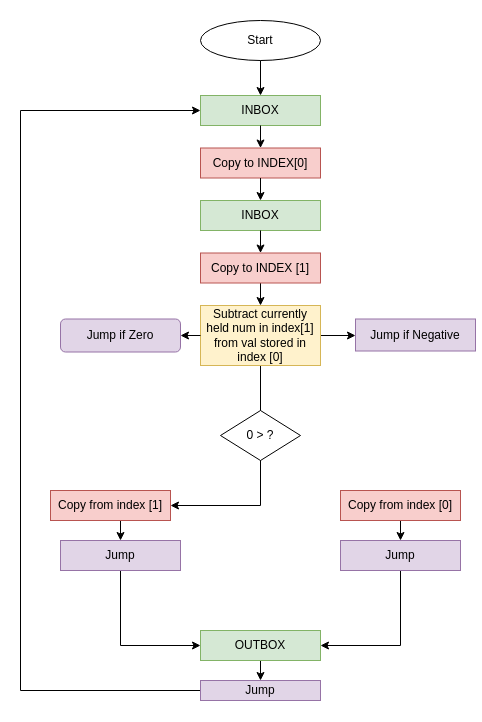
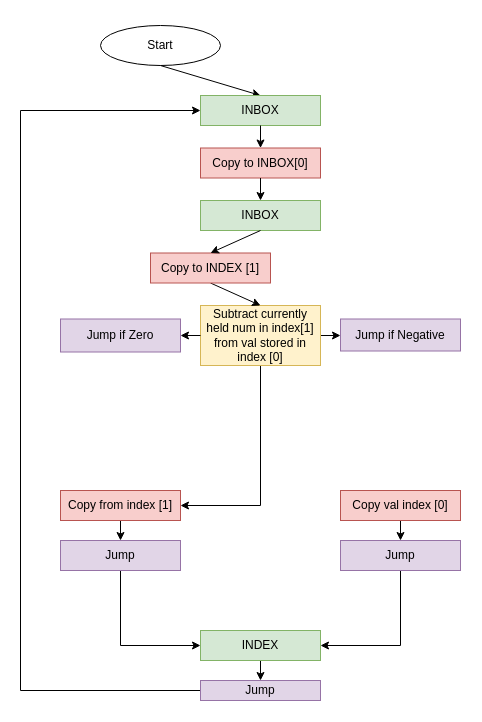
- <mxCell id="2" value="Start" style="ellipse;whiteSpace=wrap;html=1;" vertex="1" parent="1"><mxGeometry x="200" y="20" width="120" height="40" as="geometry" /></mxCell>
+ <mxCell id="2" value="Start" style="ellipse;whiteSpace=wrap;html=1;" vertex="1" parent="1"><mxGeometry x="100" y="25" width="120" height="40" as="geometry" /></mxCell>
- <mxCell id="4" value="Copy to INDEX[0]" style="rounded=0;whiteSpace=wrap;html=1;fillColor=#f8cecc;strokeColor=#b85450;" vertex="1" parent="1"><mxGeometry x="200" y="147.5" width="120" height="30" as="geometry" /></mxCell>
+ <mxCell id="4" value="Copy to INBOX[0]" style="rounded=0;whiteSpace=wrap;html=1;fillColor=#f8cecc;strokeColor=#b85450;" vertex="1" parent="1"><mxGeometry x="200" y="147.5" width="120" height="30" as="geometry" /></mxCell>
- <mxCell id="16" value="Copy to INDEX [1]" style="rounded=0;whiteSpace=wrap;html=1;fillColor=#f8cecc;strokeColor=#b85450;" vertex="1" parent="1"><mxGeometry x="200" y="252.5" width="120" height="30" as="geometry" /></mxCell>
+ <mxCell id="16" value="Copy to INDEX [1]" style="rounded=0;whiteSpace=wrap;html=1;fillColor=#f8cecc;strokeColor=#b85450;" vertex="1" parent="1"><mxGeometry x="150" y="252.5" width="120" height="30" as="geometry" /></mxCell>
- <mxCell id="18" value="Jump if Negative" style="rounded=0;whiteSpace=wrap;html=1;fillColor=#e1d5e7;strokeColor=#9673a6;" vertex="1" parent="1"><mxGeometry x="355" y="318.5" width="120" height="32" as="geometry" /></mxCell>
+ <mxCell id="18" value="Jump if Negative" style="rounded=0;whiteSpace=wrap;html=1;fillColor=#e1d5e7;strokeColor=#9673a6;" vertex="1" parent="1"><mxGeometry x="340" y="318.5" width="120" height="32" as="geometry" /></mxCell>
- <mxCell id="23" value="Jump if Zero" style="whiteSpace=wrap;html=1;fillColor=#e1d5e7;strokeColor=#9673a6;rounded=1;" vertex="1" parent="1"><mxGeometry x="60" y="318.5" width="120" height="33" as="geometry" /></mxCell>
+ <mxCell id="23" value="Jump if Zero" style="rounded=0;whiteSpace=wrap;html=1;fillColor=#e1d5e7;strokeColor=#9673a6;" vertex="1" parent="1"><mxGeometry x="60" y="318.5" width="120" height="33" as="geometry" /></mxCell>
- <mxCell id="30" value="0 &amp;gt; ?" style="rhombus;whiteSpace=wrap;html=1;" vertex="1" parent="1"><mxGeometry x="220" y="410" width="80" height="50" as="geometry" /></mxCell>
- <mxCell id="15" value="Copy from index [1]" style="rounded=0;whiteSpace=wrap;html=1;fillColor=#f8cecc;strokeColor=#b85450;" vertex="1" parent="1"><mxGeometry x="50" y="490" width="120" height="30" as="geometry" /></mxCell>
+ <mxCell id="15" value="Copy from index [1]" style="rounded=0;whiteSpace=wrap;html=1;fillColor=#f8cecc;strokeColor=#b85450;" vertex="1" parent="1"><mxGeometry x="60" y="490" width="120" height="30" as="geometry" /></mxCell>
- <mxCell id="22" value="Copy from index [0]" style="rounded=0;whiteSpace=wrap;html=1;fillColor=#f8cecc;strokeColor=#b85450;" vertex="1" parent="1"><mxGeometry x="340" y="490" width="120" height="30" as="geometry" /></mxCell>
+ <mxCell id="22" value="Copy val index [0]" style="rounded=0;whiteSpace=wrap;html=1;fillColor=#f8cecc;strokeColor=#b85450;" vertex="1" parent="1"><mxGeometry x="340" y="490" width="120" height="30" as="geometry" /></mxCell>
- <mxCell id="20" value="OUTBOX" style="rounded=0;whiteSpace=wrap;html=1;fillColor=#d5e8d4;strokeColor=#82b366;" vertex="1" parent="1"><mxGeometry x="200" y="630" width="120" height="30" as="geometry" /></mxCell>
+ <mxCell id="20" value="INDEX" style="rounded=0;whiteSpace=wrap;html=1;fillColor=#d5e8d4;strokeColor=#82b366;" vertex="1" parent="1"><mxGeometry x="200" y="630" width="120" height="30" as="geometry" /></mxCell>
